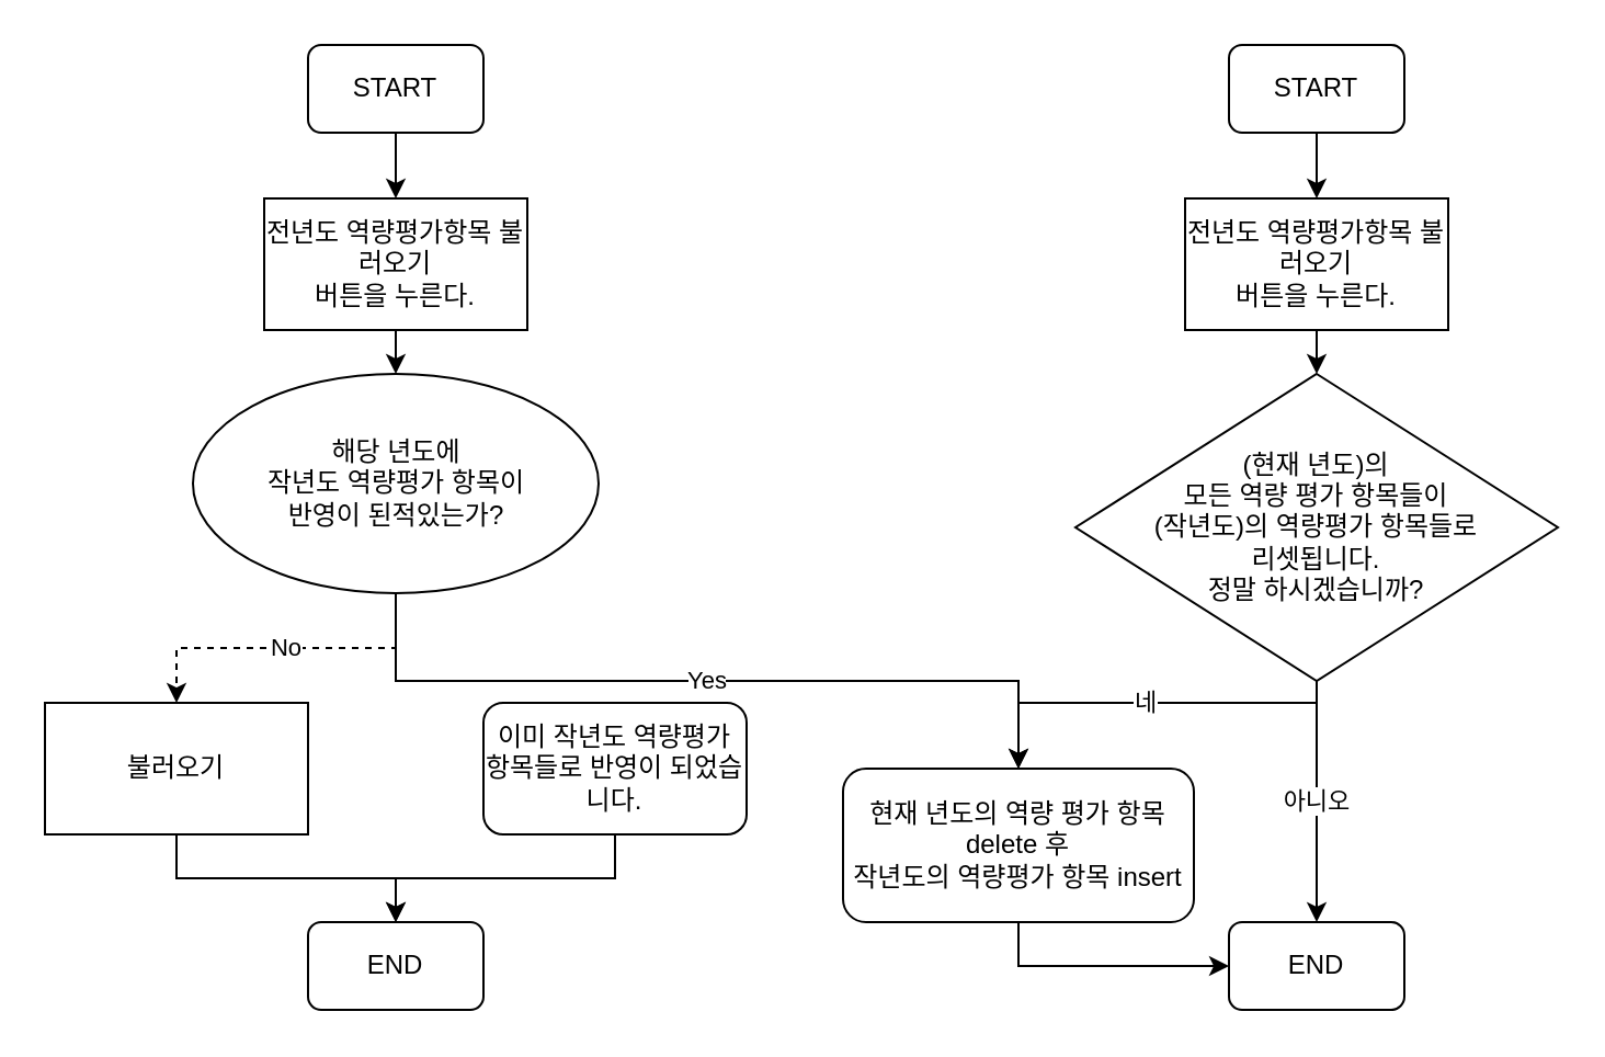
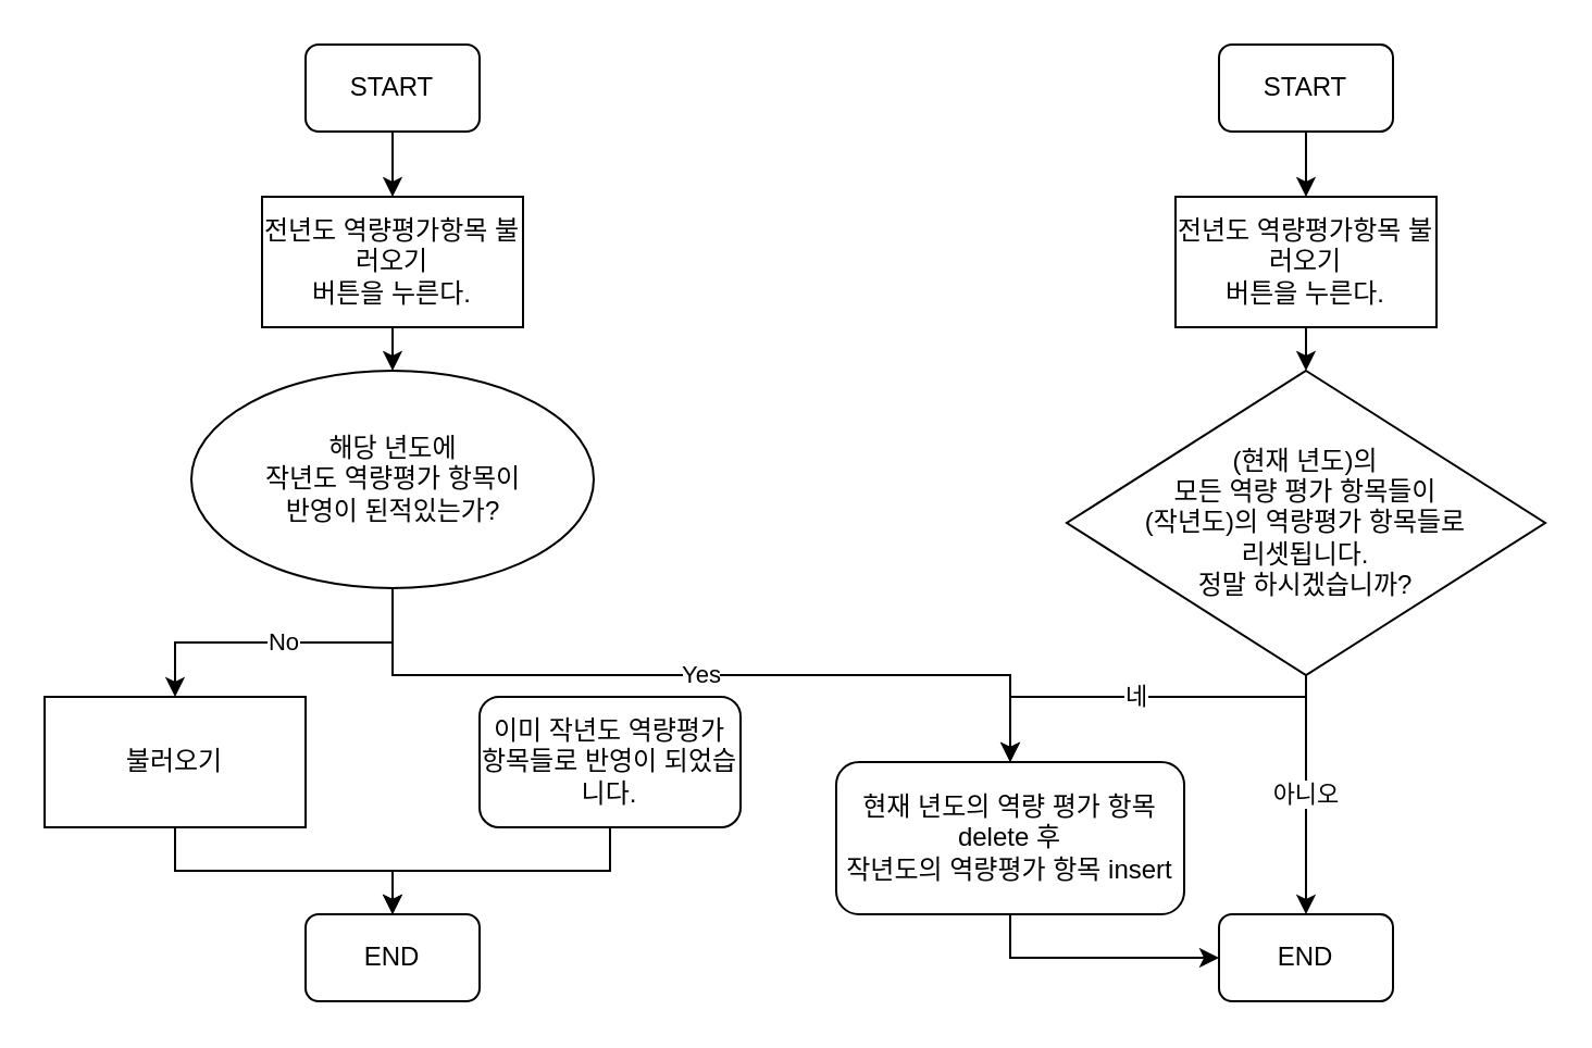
- <mxCell id="10" value="No" style="edgeStyle=orthogonalEdgeStyle;rounded=0;orthogonalLoop=1;jettySize=auto;html=1;exitX=0.5;exitY=1;exitDx=0;exitDy=0;entryX=0.5;entryY=0;entryDx=0;entryDy=0;dashed=1;" edge="1" parent="1" source="12" target="14"><mxGeometry relative="1" as="geometry" /></mxCell>
+ <mxCell id="10" value="No" style="edgeStyle=orthogonalEdgeStyle;rounded=0;orthogonalLoop=1;jettySize=auto;html=1;exitX=0.5;exitY=1;exitDx=0;exitDy=0;entryX=0.5;entryY=0;entryDx=0;entryDy=0;" edge="1" parent="1" source="12" target="14"><mxGeometry relative="1" as="geometry" /></mxCell>
